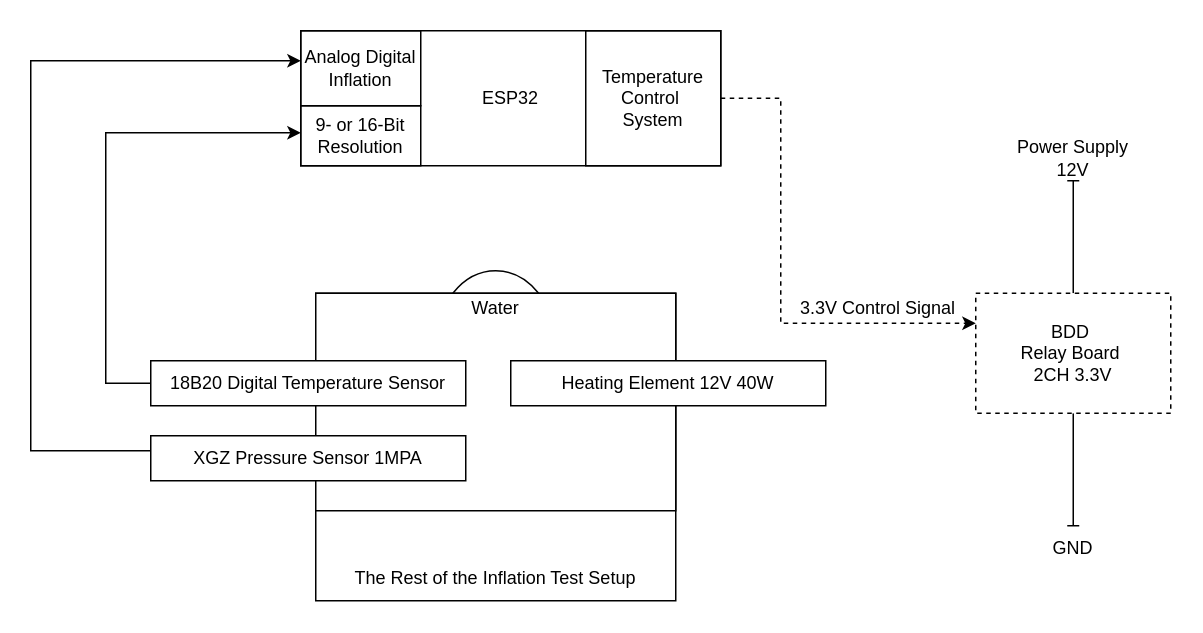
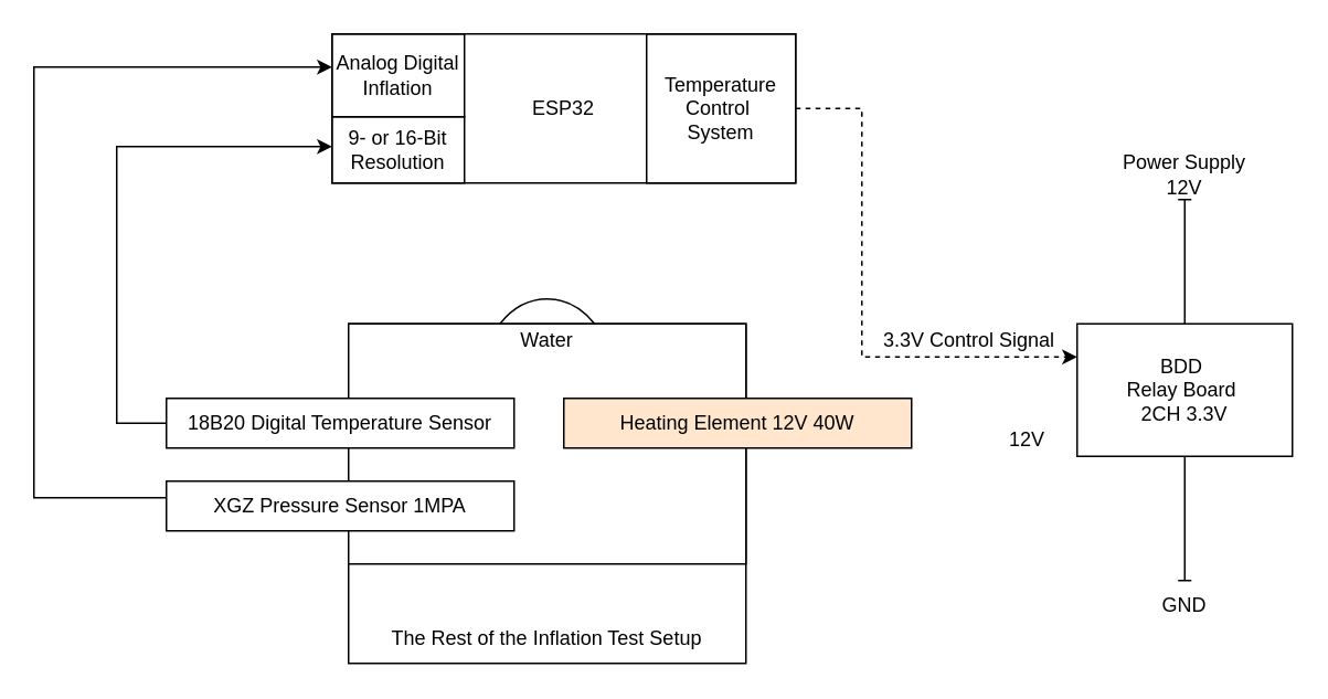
- <mxCell id="9" value="&lt;div&gt;BDD&amp;nbsp;&lt;/div&gt;&lt;div&gt;Relay Board&amp;nbsp;&lt;/div&gt;&lt;div&gt;2CH 3.3V&lt;/div&gt;" style="rounded=0;whiteSpace=wrap;html=1;dashed=1;" vertex="1" parent="1"><mxGeometry x="650" y="195" width="130" height="80" as="geometry" /></mxCell>
+ <mxCell id="9" value="&lt;div&gt;BDD&amp;nbsp;&lt;/div&gt;&lt;div&gt;Relay Board&amp;nbsp;&lt;/div&gt;&lt;div&gt;2CH 3.3V&lt;/div&gt;" style="rounded=0;whiteSpace=wrap;html=1;" vertex="1" parent="1"><mxGeometry x="650" y="195" width="130" height="80" as="geometry" /></mxCell>
- <mxCell id="19" value="Heating Element&amp;nbsp;&lt;span style=&quot;background-color: transparent; color: light-dark(rgb(0, 0, 0), rgb(255, 255, 255));&quot;&gt;12V 40W&lt;/span&gt;" style="rounded=0;whiteSpace=wrap;html=1;" vertex="1" parent="1"><mxGeometry x="340" y="240" width="210" height="30" as="geometry" /></mxCell>
+ <mxCell id="19" value="Heating Element&amp;nbsp;&lt;span style=&quot;background-color: transparent; color: light-dark(rgb(0, 0, 0), rgb(255, 255, 255));&quot;&gt;12V 40W&lt;/span&gt;" style="rounded=0;whiteSpace=wrap;html=1;fillColor=#ffe6cc;" vertex="1" parent="1"><mxGeometry x="340" y="240" width="210" height="30" as="geometry" /></mxCell>
+ <mxCell id="14" value="12V" style="text;html=1;align=center;verticalAlign=middle;whiteSpace=wrap;rounded=0;" vertex="1" parent="1"><mxGeometry x="590" y="250" width="60" height="30" as="geometry" /></mxCell>
